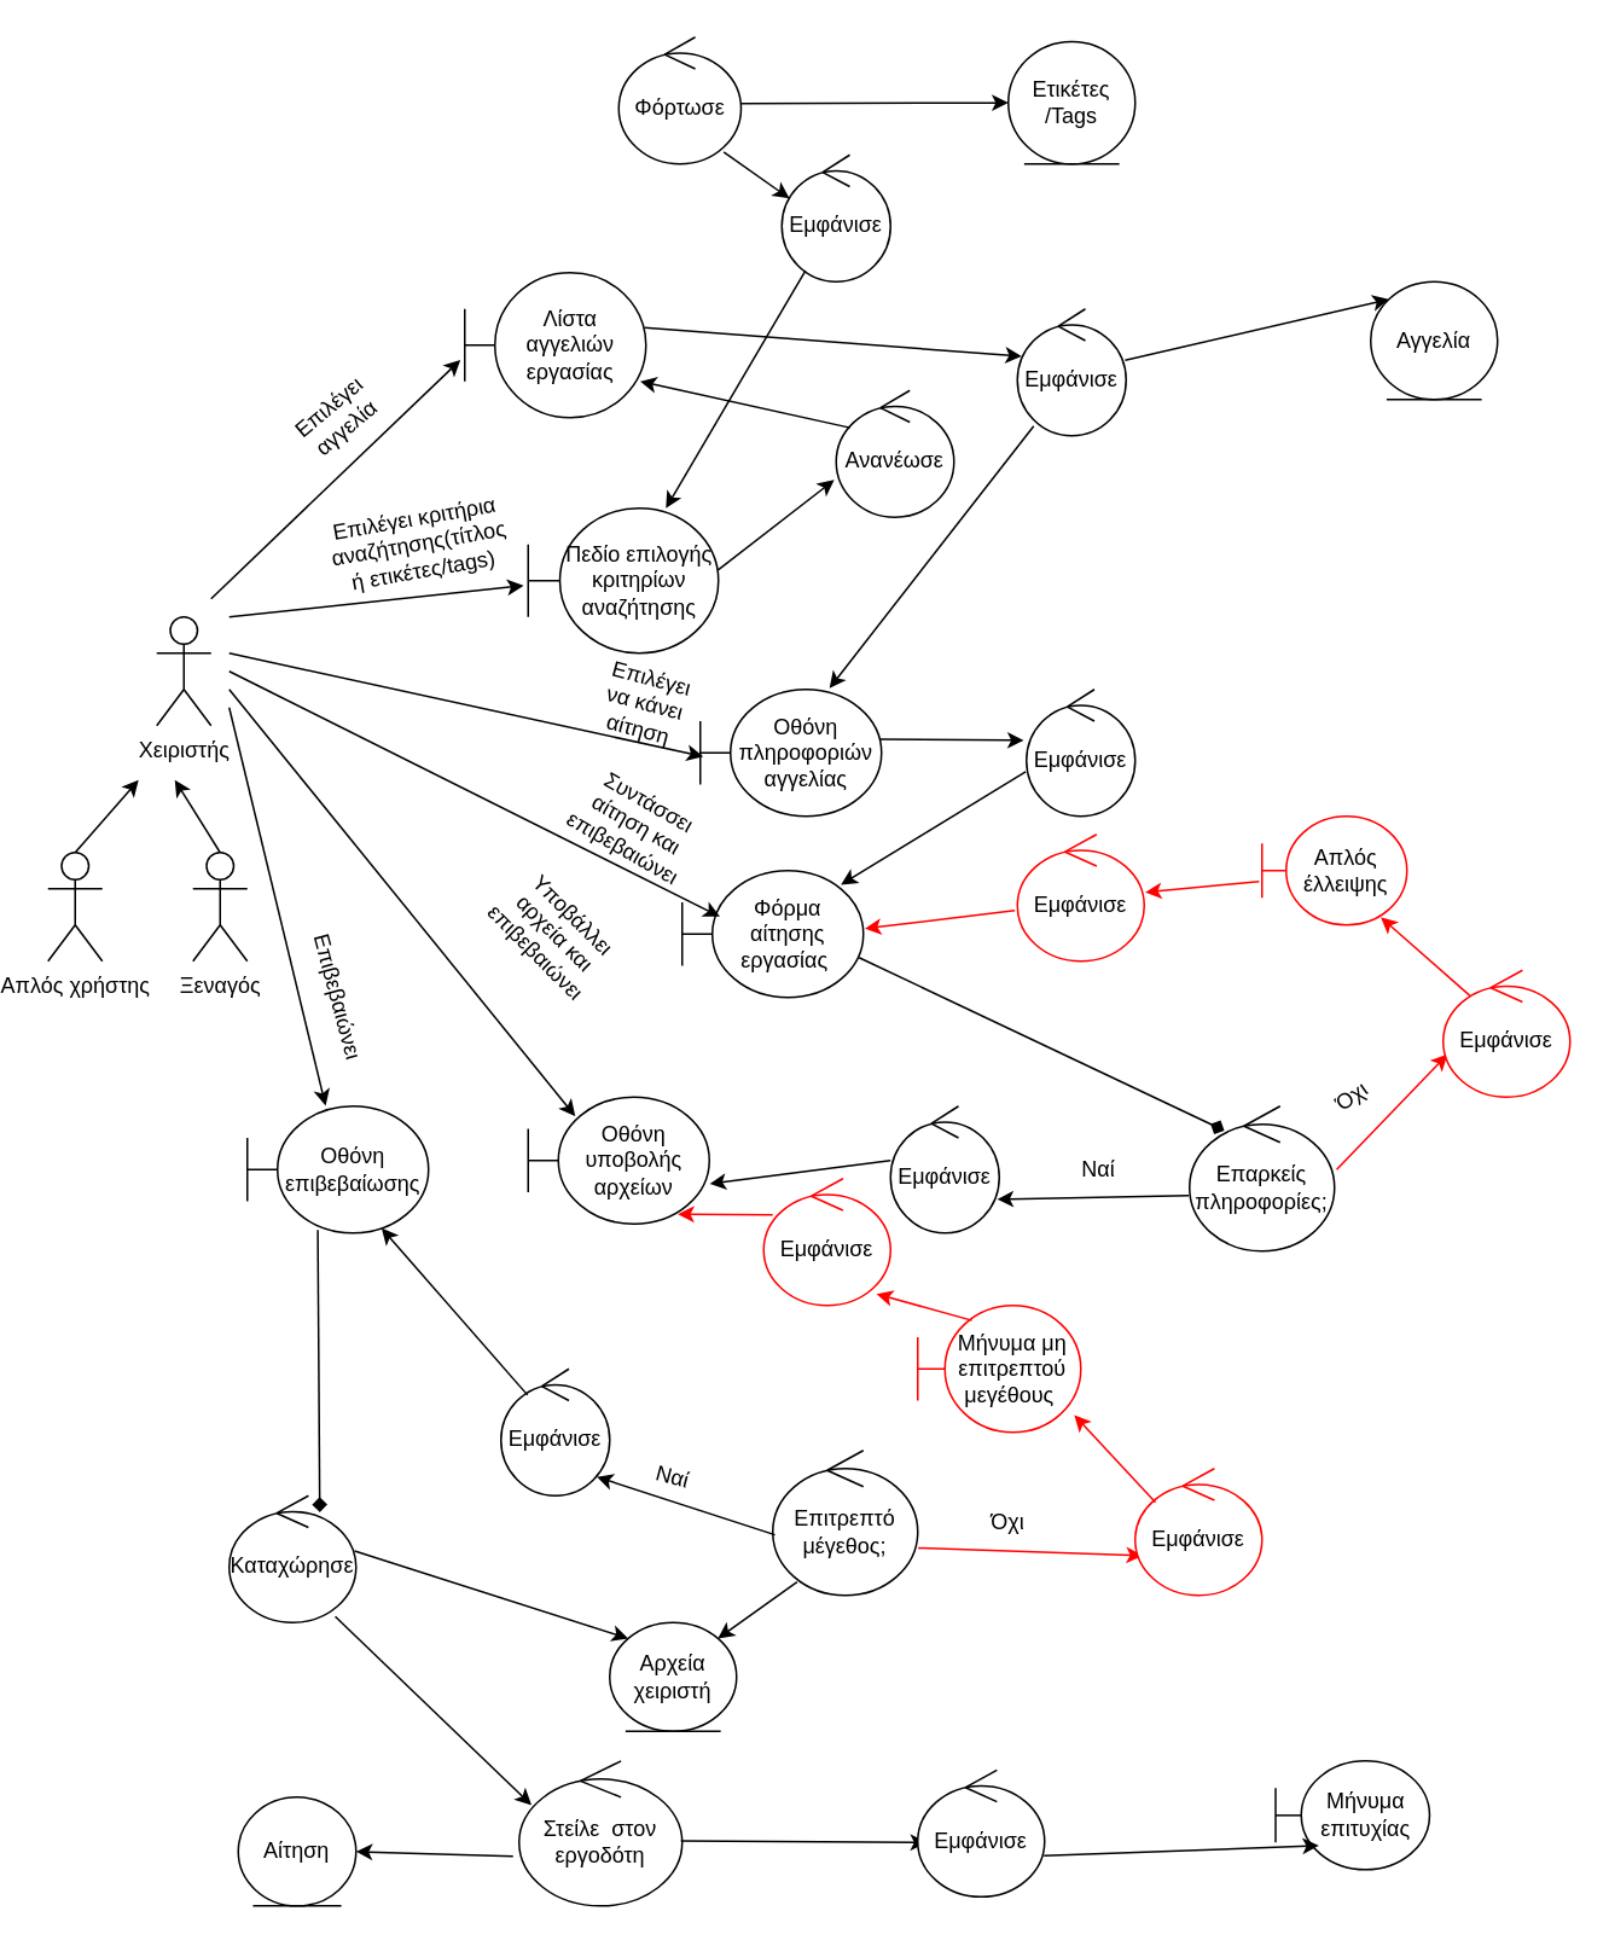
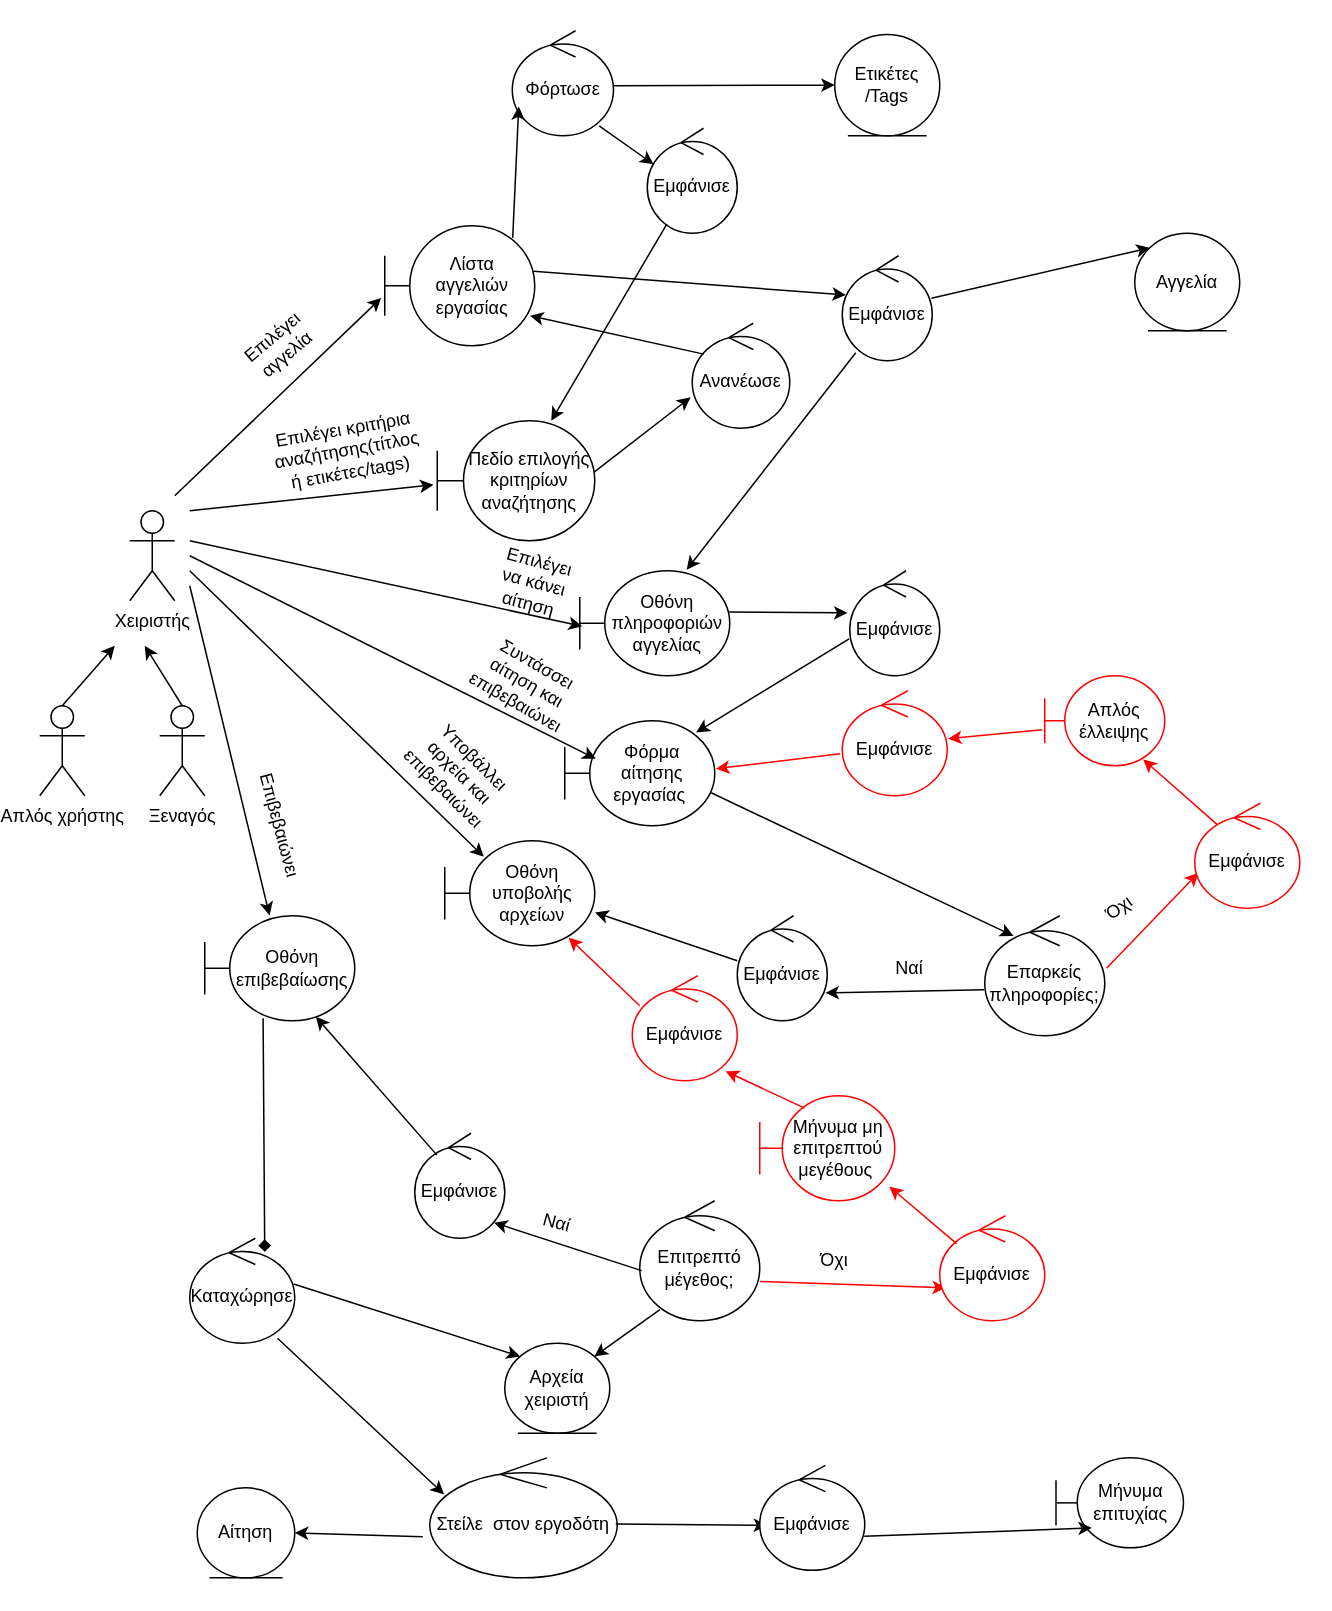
+ <mxCell id="74" value="" style="endArrow=classic;html=1;rounded=0;exitX=0.853;exitY=0.101;exitDx=0;exitDy=0;exitPerimeter=0;entryX=0.064;entryY=0.721;entryDx=0;entryDy=0;entryPerimeter=0;" edge="1" parent="1" source="8" target="72"><mxGeometry width="50" height="50" relative="1" as="geometry"><mxPoint x="590" y="380" as="sourcePoint" /><mxPoint x="640" y="330" as="targetPoint" /></mxGeometry></mxCell>
- <mxCell id="64" value="" style="endArrow=diamond;html=1;rounded=0;exitX=0.976;exitY=0.686;exitDx=0;exitDy=0;exitPerimeter=0;entryX=0.24;entryY=0.168;entryDx=0;entryDy=0;entryPerimeter=0;" parent="1" source="19" target="24" edge="1"><mxGeometry width="50" height="50" relative="1" as="geometry"><mxPoint x="440" y="510" as="sourcePoint" /><mxPoint x="544.12" y="536.56" as="targetPoint" /></mxGeometry></mxCell>
+ <mxCell id="64" value="" style="endArrow=classic;html=1;rounded=0;exitX=0.976;exitY=0.686;exitDx=0;exitDy=0;exitPerimeter=0;entryX=0.24;entryY=0.168;entryDx=0;entryDy=0;entryPerimeter=0;" parent="1" source="19" target="24" edge="1"><mxGeometry width="50" height="50" relative="1" as="geometry"><mxPoint x="440" y="510" as="sourcePoint" /><mxPoint x="544.12" y="536.56" as="targetPoint" /></mxGeometry></mxCell>
- <mxCell id="28" value="Οθόνη υποβολής αρχείων" style="shape=umlBoundary;whiteSpace=wrap;html=1;" parent="1" vertex="1"><mxGeometry x="285" y="605" width="100" height="70" as="geometry" /></mxCell>
+ <mxCell id="28" value="Οθόνη υποβολής αρχείων" style="shape=umlBoundary;whiteSpace=wrap;html=1;" parent="1" vertex="1"><mxGeometry x="290" y="560" width="100" height="70" as="geometry" /></mxCell>
- <mxCell id="56" value="Μήνυμα μη επιτρεπτού μεγέθους&amp;nbsp;" style="shape=umlBoundary;whiteSpace=wrap;html=1;strokeColor=#FF0000;" parent="1" vertex="1"><mxGeometry x="500" y="720" width="90" height="70" as="geometry" /></mxCell>
+ <mxCell id="56" value="Μήνυμα μη επιτρεπτού μεγέθους&amp;nbsp;" style="shape=umlBoundary;whiteSpace=wrap;html=1;strokeColor=#FF0000;" parent="1" vertex="1"><mxGeometry x="500" y="730" width="90" height="70" as="geometry" /></mxCell>
- <mxCell id="40" value="Στείλε&amp;nbsp; στον εργοδότη" style="ellipse;shape=umlControl;whiteSpace=wrap;html=1;" parent="1" vertex="1"><mxGeometry x="280" y="971.41" width="90" height="80" as="geometry" /></mxCell>
+ <mxCell id="40" value="Στείλε&amp;nbsp; στον εργοδότη" style="ellipse;shape=umlControl;whiteSpace=wrap;html=1;" parent="1" vertex="1"><mxGeometry x="280" y="971.41" width="125" height="80" as="geometry" /></mxCell>
